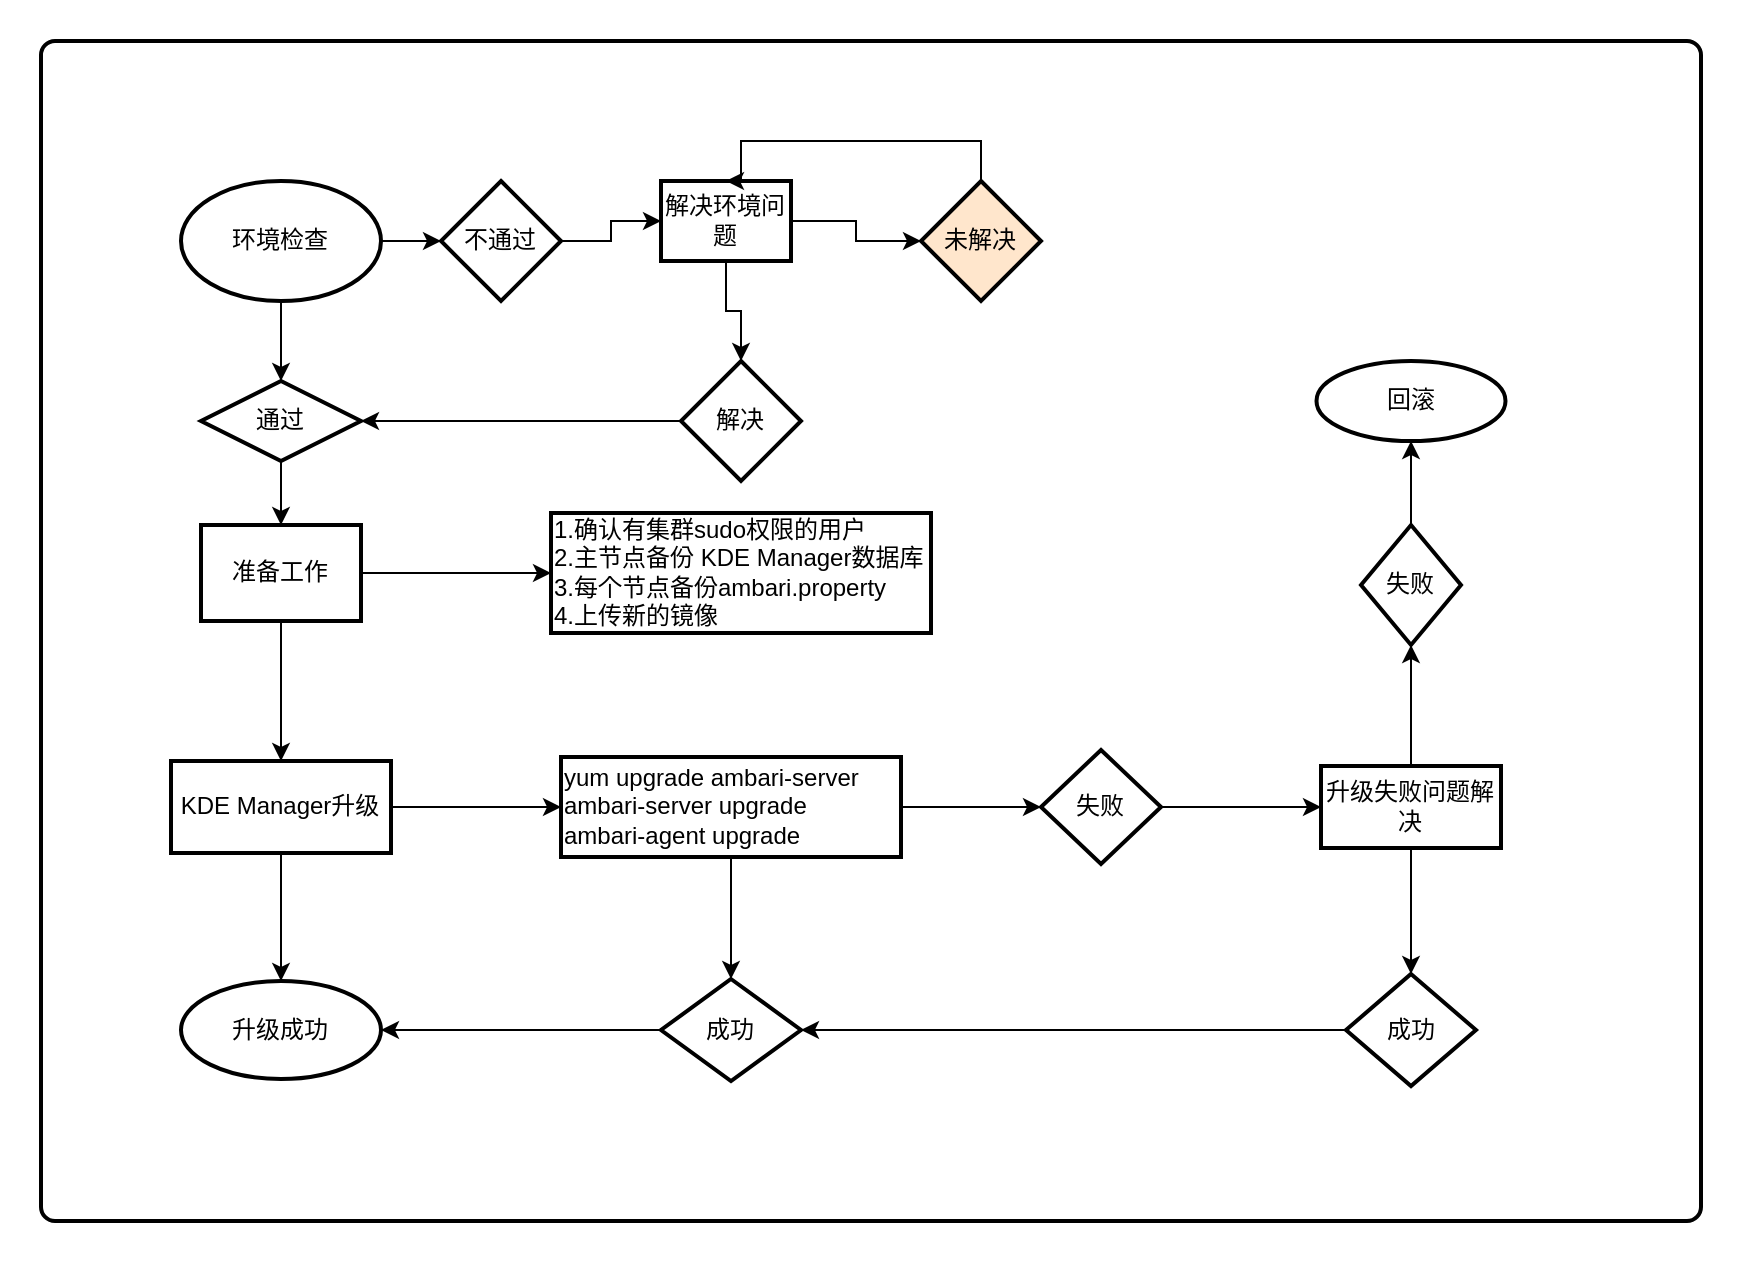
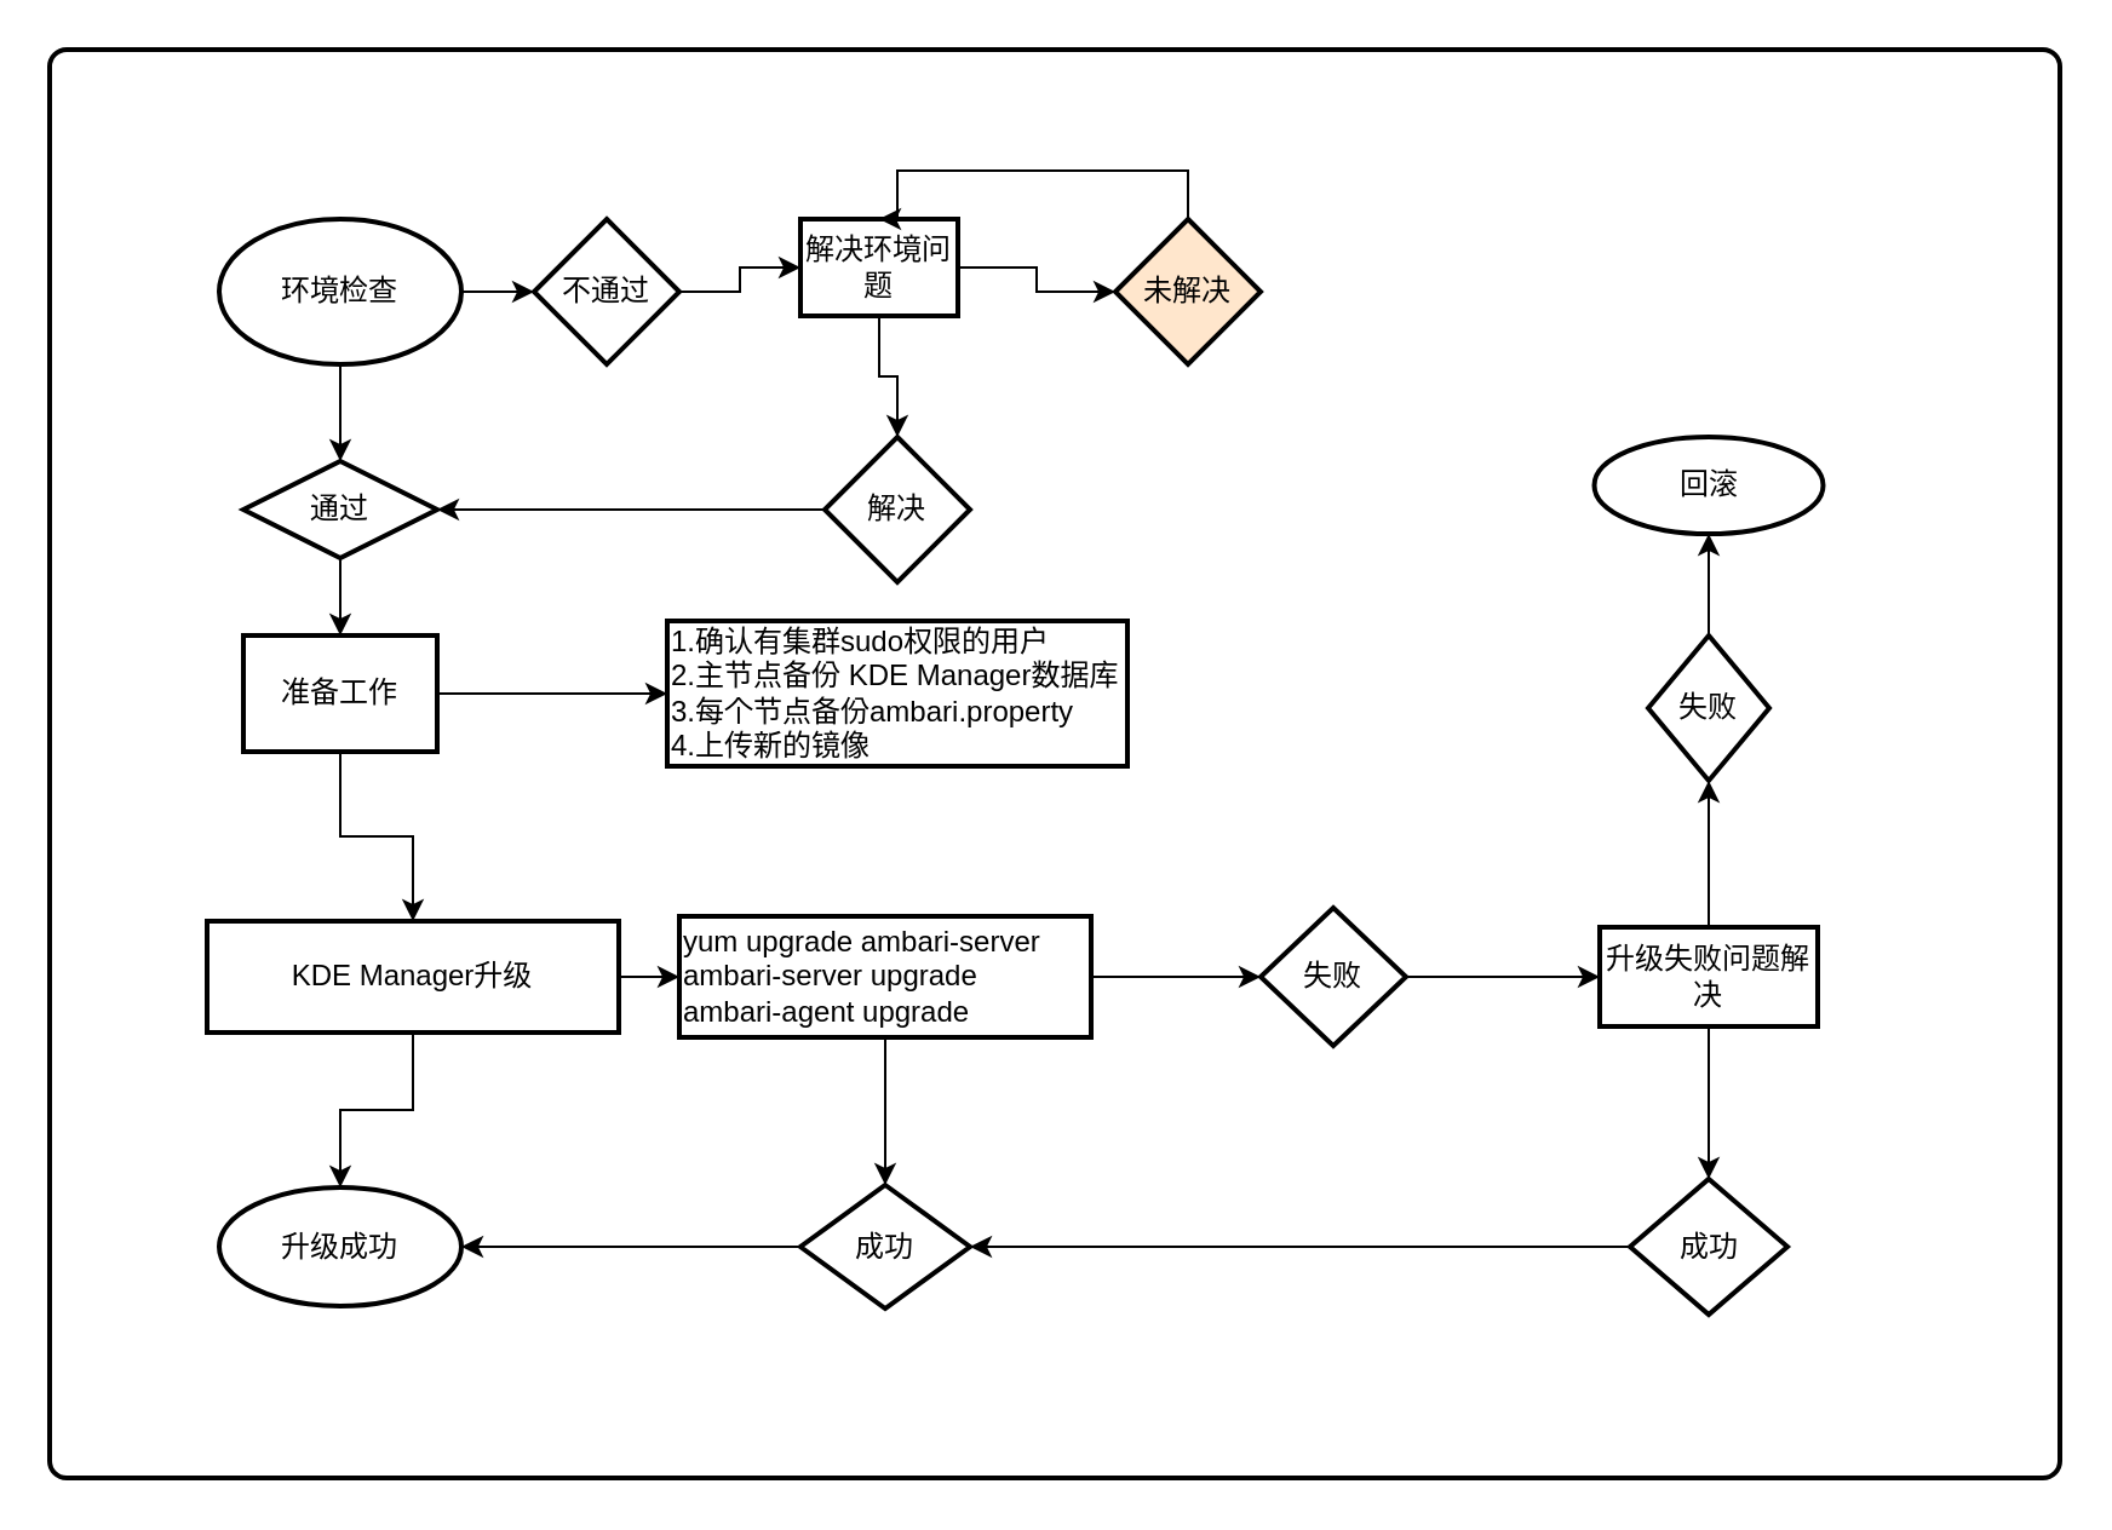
- <mxCell id="23" value="KDE Manager升级" style="whiteSpace=wrap;html=1;strokeWidth=2;" vertex="1" parent="1"><mxGeometry x="85" y="380" width="110" height="46" as="geometry" /></mxCell>
+ <mxCell id="23" value="KDE Manager升级" style="whiteSpace=wrap;html=1;strokeWidth=2;" vertex="1" parent="1"><mxGeometry x="85" y="380" width="170" height="46" as="geometry" /></mxCell>
